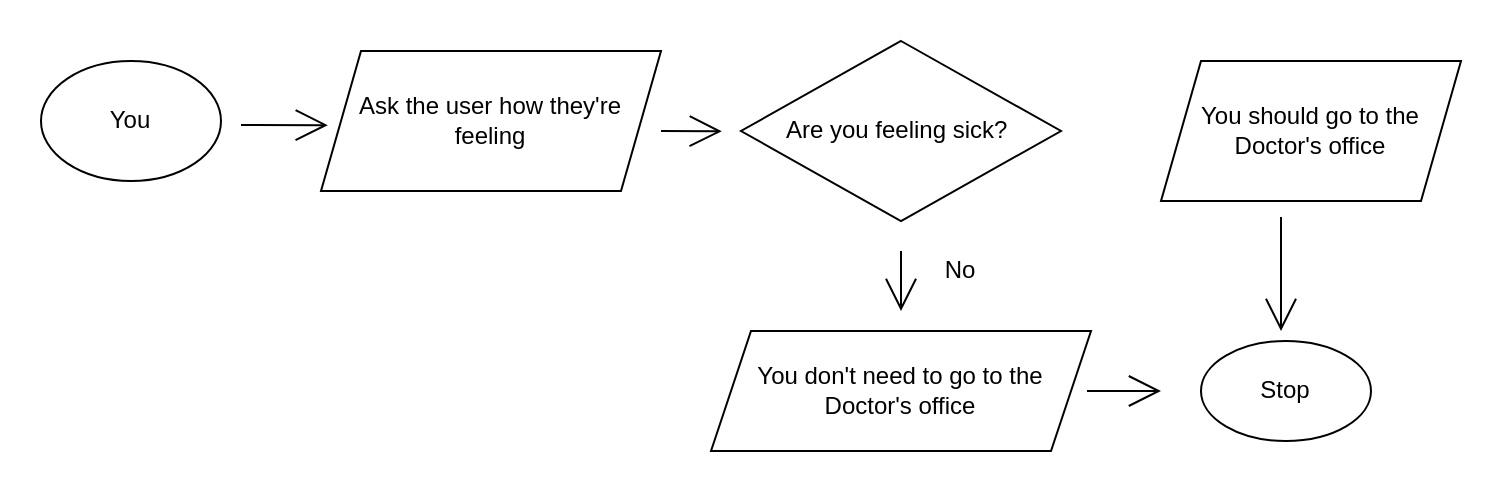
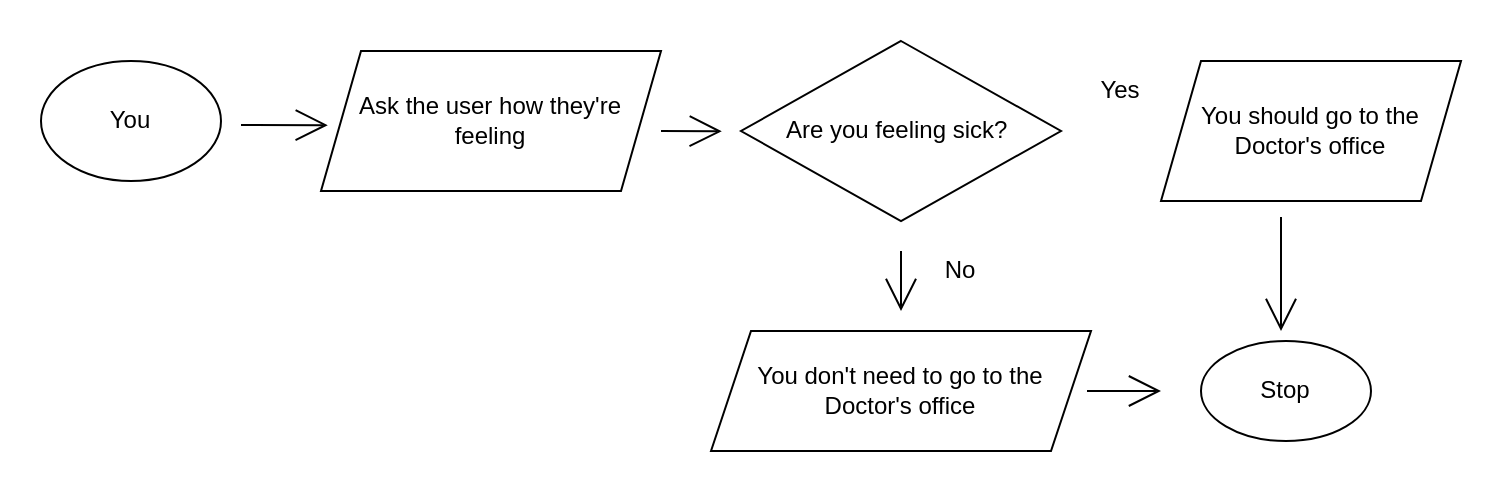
+ <mxCell id="12" value="Yes" style="text;html=1;strokeColor=none;fillColor=none;align=center;verticalAlign=middle;whiteSpace=wrap;rounded=0;hachureGap=4;pointerEvents=0;" vertex="1" parent="1"><mxGeometry x="540" y="35" width="40" height="20" as="geometry" /></mxCell>
